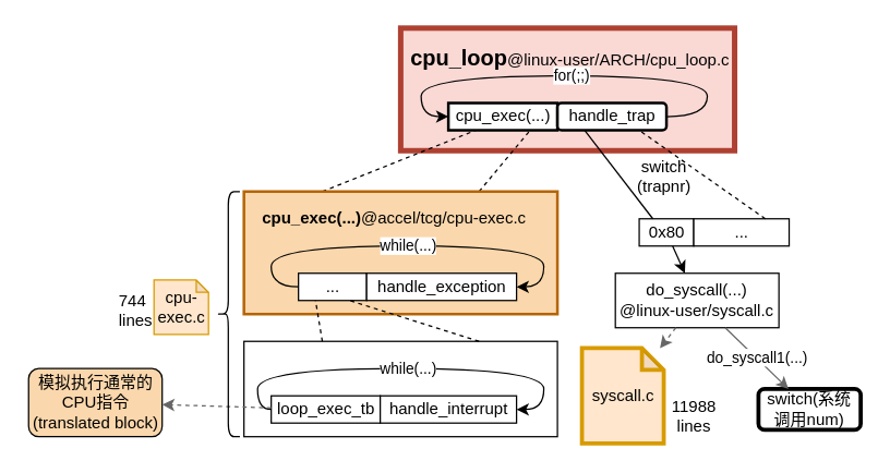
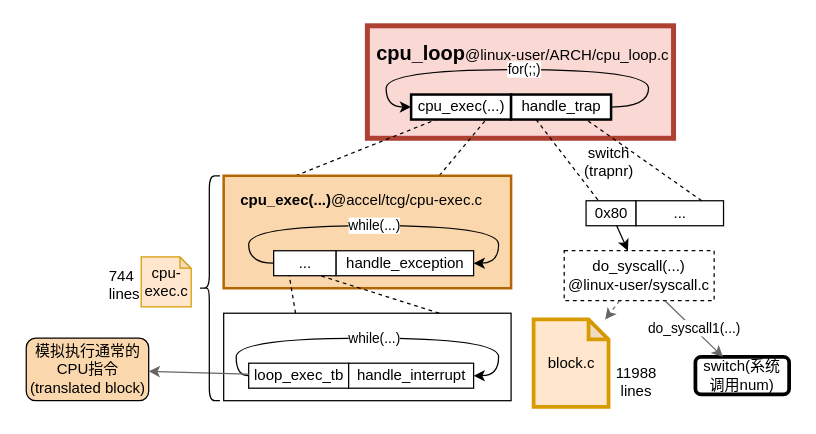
- <mxCell id="6" value="handle_trap" style="whiteSpace=wrap;html=1;strokeWidth=2;rounded=1;" parent="2" vertex="1"><mxGeometry x="115" y="55" width="80" height="20" as="geometry" /></mxCell>
+ <mxCell id="6" value="handle_trap" style="rounded=0;whiteSpace=wrap;html=1;strokeWidth=2;" parent="2" vertex="1"><mxGeometry x="115" y="55" width="80" height="20" as="geometry" /></mxCell>
- <mxCell id="30" value="" style="endArrow=none;dashed=0;html=1;strokeColor=#000000;exitX=0.25;exitY=1;exitDx=0;exitDy=0;entryX=0.25;entryY=0;entryDx=0;entryDy=0;" parent="1" source="6" target="28" edge="1"><mxGeometry width="50" height="50" relative="1" as="geometry"><mxPoint x="468.5" y="280" as="sourcePoint" /><mxPoint x="518.5" y="230" as="targetPoint" /></mxGeometry></mxCell>
+ <mxCell id="30" value="" style="endArrow=none;dashed=1;html=1;strokeColor=#000000;exitX=0.25;exitY=1;exitDx=0;exitDy=0;entryX=0.25;entryY=0;entryDx=0;entryDy=0;" parent="1" source="6" target="28" edge="1"><mxGeometry width="50" height="50" relative="1" as="geometry"><mxPoint x="468.5" y="280" as="sourcePoint" /><mxPoint x="518.5" y="230" as="targetPoint" /></mxGeometry></mxCell>
- <mxCell id="33" value="do_syscall(...)&lt;br&gt;@linux-user/syscall.c&lt;br&gt;" style="rounded=0;whiteSpace=wrap;html=1;strokeWidth=1;" parent="1" vertex="1"><mxGeometry x="451" y="200" width="120" height="40" as="geometry" /></mxCell>
+ <mxCell id="33" value="do_syscall(...)&lt;br&gt;@linux-user/syscall.c&lt;br&gt;" style="rounded=0;whiteSpace=wrap;html=1;strokeWidth=1;dashed=1;" parent="1" vertex="1"><mxGeometry x="451" y="200" width="120" height="40" as="geometry" /></mxCell>
- <mxCell id="39" value="syscall.c" style="shape=note;whiteSpace=wrap;html=1;backgroundOutline=1;darkOpacity=0.05;strokeWidth=3;fillColor=#ffe6cc;strokeColor=#d79b00;size=16;" parent="1" vertex="1"><mxGeometry x="426.5" y="255" width="60" height="70" as="geometry" /></mxCell>
+ <mxCell id="39" value="block.c" style="shape=note;whiteSpace=wrap;html=1;backgroundOutline=1;darkOpacity=0.05;strokeWidth=3;fillColor=#ffe6cc;strokeColor=#d79b00;size=16;" parent="1" vertex="1"><mxGeometry x="426.5" y="255" width="60" height="70" as="geometry" /></mxCell>
- <mxCell id="16" value="" style="endArrow=classic;html=1;strokeColor=#666666;dashed=1;" parent="1" source="13" target="8" edge="1"><mxGeometry width="50" height="50" relative="1" as="geometry"><mxPoint x="271" y="380" as="sourcePoint" /><mxPoint x="321" y="330" as="targetPoint" /></mxGeometry></mxCell>
+ <mxCell id="16" value="" style="endArrow=classic;html=1;strokeColor=#666666;" parent="1" source="13" target="8" edge="1"><mxGeometry width="50" height="50" relative="1" as="geometry"><mxPoint x="271" y="380" as="sourcePoint" /><mxPoint x="321" y="330" as="targetPoint" /></mxGeometry></mxCell>
